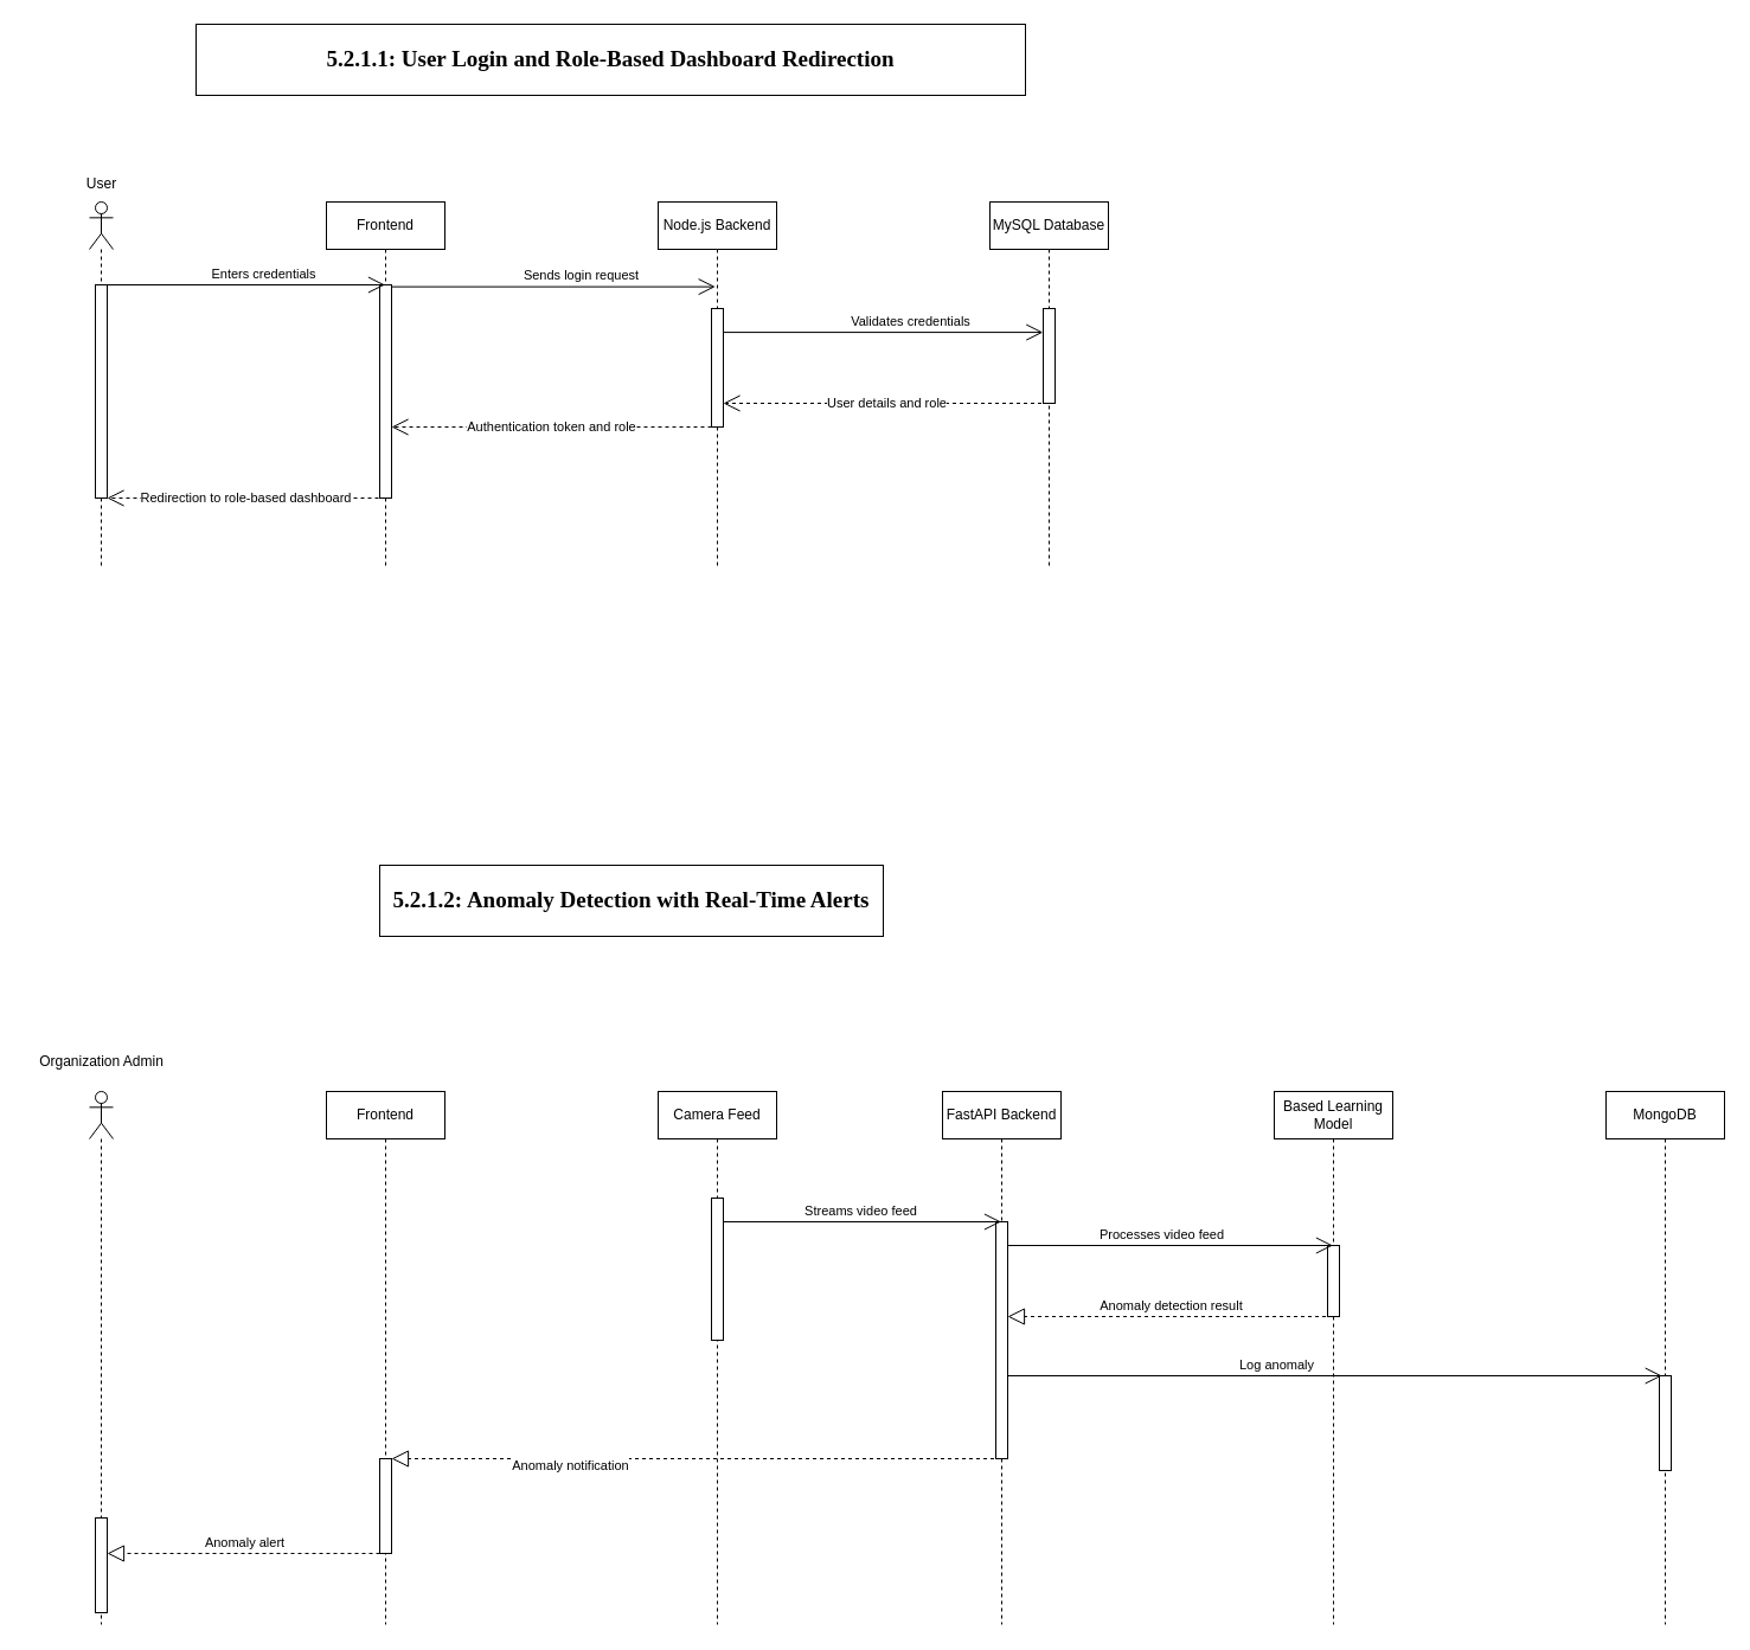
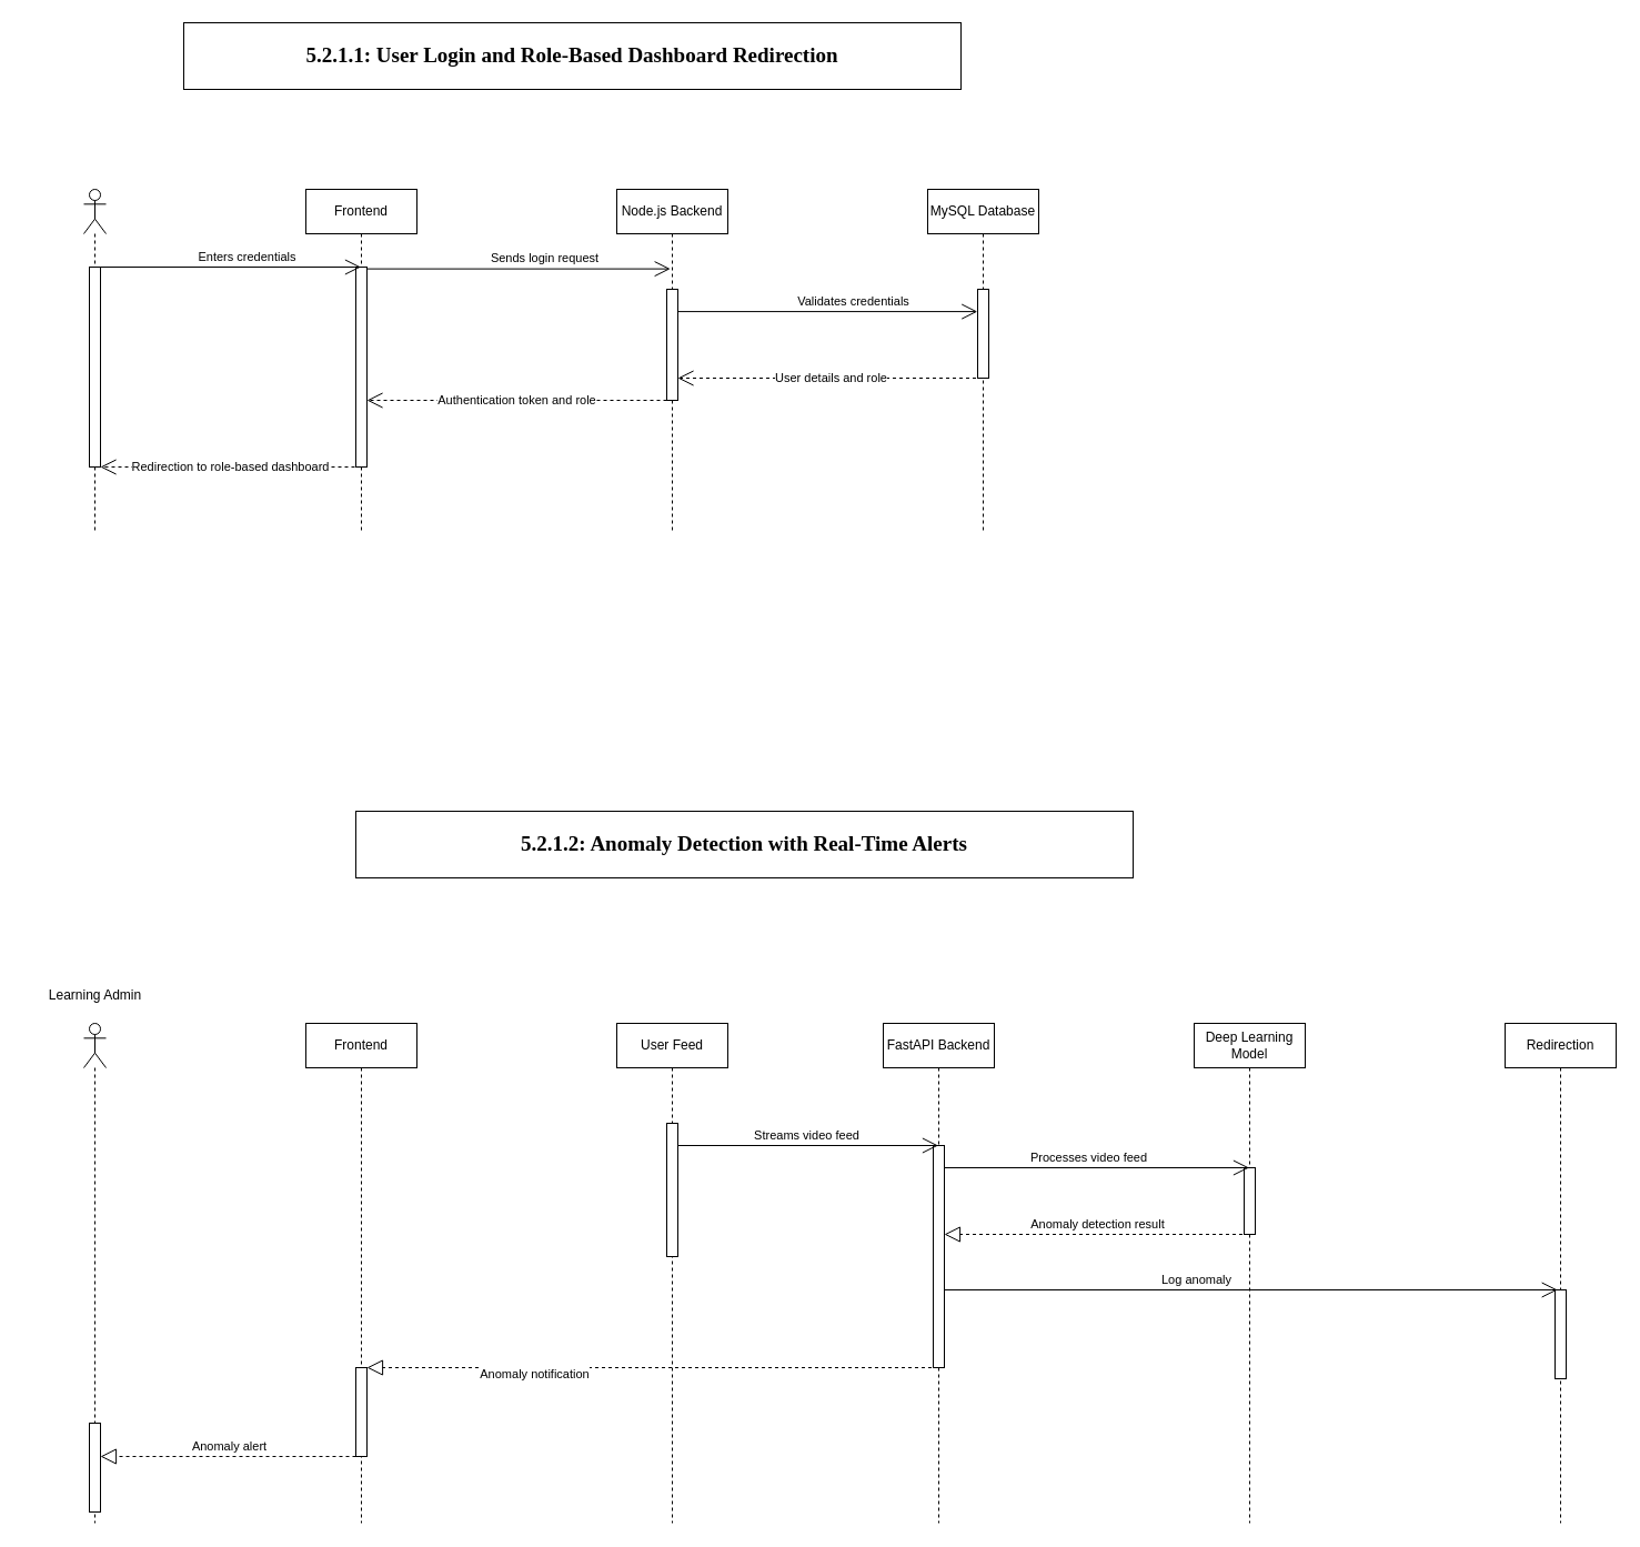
- <mxCell id="22" value="User" style="text;html=1;align=center;verticalAlign=middle;resizable=0;points=[];autosize=1;strokeColor=none;fillColor=none;" vertex="1" parent="1"><mxGeometry x="60" y="140" width="50" height="30" as="geometry" /></mxCell>
- <mxCell id="46" value="5.2.1.2: Anomaly Detection with Real-Time Alerts" style="whiteSpace=wrap;html=1;fontSize=19;fontStyle=1;fontFamily=Lucida Console;" vertex="1" parent="1"><mxGeometry x="320" y="730" width="425" height="60" as="geometry" /></mxCell>
+ <mxCell id="46" value="5.2.1.2: Anomaly Detection with Real-Time Alerts" style="whiteSpace=wrap;html=1;fontSize=19;fontStyle=1;fontFamily=Lucida Console;" vertex="1" parent="1"><mxGeometry x="320" y="730" width="700" height="60" as="geometry" /></mxCell>
- <mxCell id="23" value="Organization Admin" style="text;html=1;align=center;verticalAlign=middle;resizable=0;points=[];autosize=1;strokeColor=none;fillColor=none;" vertex="1" parent="1"><mxGeometry x="20" y="881" width="130" height="30" as="geometry" /></mxCell>
+ <mxCell id="23" value="Learning Admin" style="text;html=1;align=center;verticalAlign=middle;resizable=0;points=[];autosize=1;strokeColor=none;fillColor=none;" vertex="1" parent="1"><mxGeometry x="20" y="881" width="130" height="30" as="geometry" /></mxCell>
- <mxCell id="29" value="Camera Feed" style="shape=umlLifeline;perimeter=lifelinePerimeter;whiteSpace=wrap;html=1;container=1;dropTarget=0;collapsible=0;recursiveResize=0;outlineConnect=0;portConstraint=eastwest;newEdgeStyle={&quot;curved&quot;:0,&quot;rounded&quot;:0};" vertex="1" parent="1"><mxGeometry x="555" y="921" width="100" height="450" as="geometry" /></mxCell>
+ <mxCell id="29" value="User Feed" style="shape=umlLifeline;perimeter=lifelinePerimeter;whiteSpace=wrap;html=1;container=1;dropTarget=0;collapsible=0;recursiveResize=0;outlineConnect=0;portConstraint=eastwest;newEdgeStyle={&quot;curved&quot;:0,&quot;rounded&quot;:0};" vertex="1" parent="1"><mxGeometry x="555" y="921" width="100" height="450" as="geometry" /></mxCell>
- <mxCell id="27" value="Based Learning Model" style="shape=umlLifeline;perimeter=lifelinePerimeter;whiteSpace=wrap;html=1;container=1;dropTarget=0;collapsible=0;recursiveResize=0;outlineConnect=0;portConstraint=eastwest;newEdgeStyle={&quot;curved&quot;:0,&quot;rounded&quot;:0};" vertex="1" parent="1"><mxGeometry x="1075" y="921" width="100" height="450" as="geometry" /></mxCell>
+ <mxCell id="27" value="Deep Learning Model" style="shape=umlLifeline;perimeter=lifelinePerimeter;whiteSpace=wrap;html=1;container=1;dropTarget=0;collapsible=0;recursiveResize=0;outlineConnect=0;portConstraint=eastwest;newEdgeStyle={&quot;curved&quot;:0,&quot;rounded&quot;:0};" vertex="1" parent="1"><mxGeometry x="1075" y="921" width="100" height="450" as="geometry" /></mxCell>
- <mxCell id="31" value="MongoDB" style="shape=umlLifeline;perimeter=lifelinePerimeter;whiteSpace=wrap;html=1;container=1;dropTarget=0;collapsible=0;recursiveResize=0;outlineConnect=0;portConstraint=eastwest;newEdgeStyle={&quot;curved&quot;:0,&quot;rounded&quot;:0};" vertex="1" parent="1"><mxGeometry x="1355" y="921" width="100" height="450" as="geometry" /></mxCell>
+ <mxCell id="31" value="Redirection" style="shape=umlLifeline;perimeter=lifelinePerimeter;whiteSpace=wrap;html=1;container=1;dropTarget=0;collapsible=0;recursiveResize=0;outlineConnect=0;portConstraint=eastwest;newEdgeStyle={&quot;curved&quot;:0,&quot;rounded&quot;:0};" vertex="1" parent="1"><mxGeometry x="1355" y="921" width="100" height="450" as="geometry" /></mxCell>
